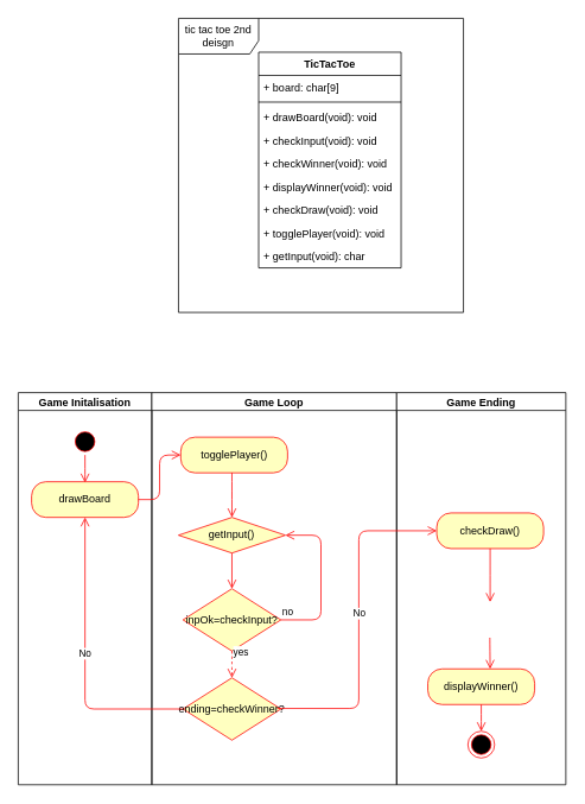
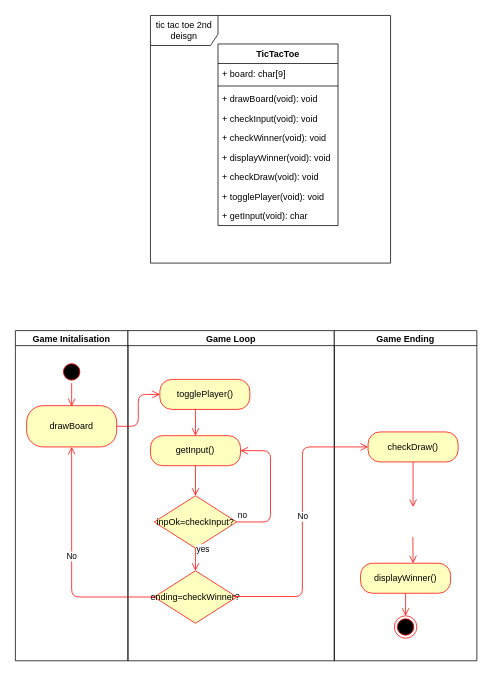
- <mxCell id="18" value="togglePlayer()" style="rounded=1;whiteSpace=wrap;html=1;arcSize=40;fontColor=#000000;fillColor=#ffffc0;strokeColor=#ff0000;" parent="17" vertex="1"><mxGeometry x="32.5" y="50" width="120" height="40" as="geometry" /></mxCell>
+ <mxCell id="18" value="togglePlayer()" style="rounded=1;whiteSpace=wrap;html=1;arcSize=40;fontColor=#000000;fillColor=#ffffc0;strokeColor=#ff0000;" parent="17" vertex="1"><mxGeometry x="42.5" y="65" width="120" height="40" as="geometry" /></mxCell>
- <mxCell id="16" value="drawBoard" style="rounded=1;whiteSpace=wrap;html=1;arcSize=40;fontColor=#000000;fillColor=#ffffc0;strokeColor=#ff0000;" parent="13" vertex="1"><mxGeometry x="15" y="100" width="120" height="40" as="geometry" /></mxCell>
+ <mxCell id="16" value="drawBoard" style="rounded=1;whiteSpace=wrap;html=1;arcSize=40;fontColor=#000000;fillColor=#ffffc0;strokeColor=#ff0000;" parent="13" vertex="1"><mxGeometry x="15" y="100" width="120" height="55" as="geometry" /></mxCell>
- <mxCell id="19" value="getInput()" style="rhombus;whiteSpace=wrap;html=1;arcSize=40;fontColor=#000000;fillColor=#ffffc0;strokeColor=#ff0000;" parent="17" vertex="1"><mxGeometry x="30" y="140" width="120" height="40" as="geometry" /></mxCell>
+ <mxCell id="19" value="getInput()" style="rounded=1;whiteSpace=wrap;html=1;arcSize=40;fontColor=#000000;fillColor=#ffffc0;strokeColor=#ff0000;" parent="17" vertex="1"><mxGeometry x="30" y="140" width="120" height="40" as="geometry" /></mxCell>
- <mxCell id="25" value="yes" style="edgeStyle=orthogonalEdgeStyle;html=1;align=left;verticalAlign=bottom;endArrow=open;endSize=8;strokeColor=#ff0000;fontColor=#000000;entryX=0.5;entryY=0;entryDx=0;entryDy=0;exitX=0.5;exitY=1;exitDx=0;exitDy=0;dashed=1;" parent="17" source="21" target="24" edge="1"><mxGeometry x="-0.333" relative="1" as="geometry"><mxPoint x="160.0" y="170" as="targetPoint" /><mxPoint x="154.946" y="265.034" as="sourcePoint" /><Array as="points"><mxPoint x="90" y="300" /><mxPoint x="90" y="300" /></Array><mxPoint as="offset" /></mxGeometry></mxCell>
+ <mxCell id="25" value="yes" style="edgeStyle=orthogonalEdgeStyle;html=1;align=left;verticalAlign=bottom;endArrow=open;endSize=8;strokeColor=#ff0000;fontColor=#000000;entryX=0.5;entryY=0;entryDx=0;entryDy=0;exitX=0.5;exitY=1;exitDx=0;exitDy=0;" parent="17" source="21" target="24" edge="1"><mxGeometry x="-0.333" relative="1" as="geometry"><mxPoint x="160.0" y="170" as="targetPoint" /><mxPoint x="154.946" y="265.034" as="sourcePoint" /><Array as="points"><mxPoint x="90" y="300" /><mxPoint x="90" y="300" /></Array><mxPoint as="offset" /></mxGeometry></mxCell>
